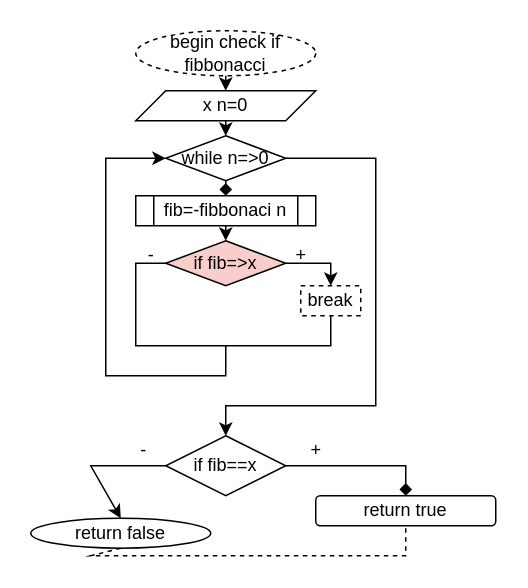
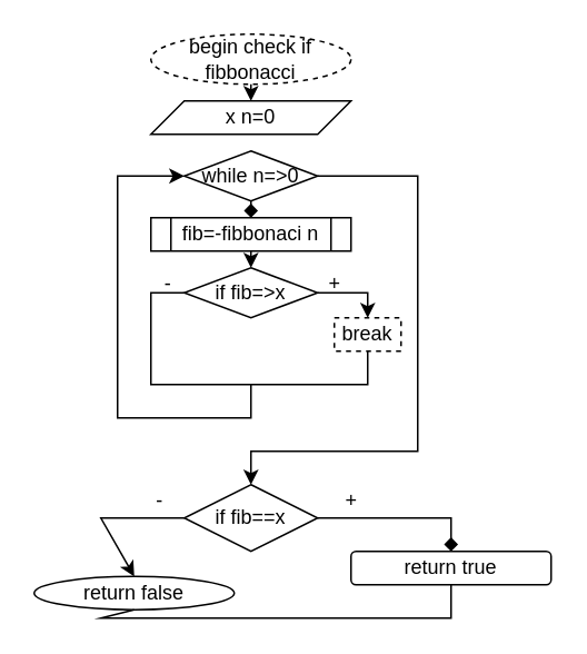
- <mxCell id="5" value="" style="endArrow=classic;html=1;rounded=0;exitX=0.5;exitY=1;exitDx=0;exitDy=0;entryX=0.5;entryY=0;entryDx=0;entryDy=0;" parent="1" source="3" target="6" edge="1"><mxGeometry width="50" height="50" relative="1" as="geometry"><mxPoint x="20" y="230" as="sourcePoint" /><mxPoint x="40" y="90" as="targetPoint" /></mxGeometry></mxCell>
- <mxCell id="10" value="if fib=&amp;gt;x" style="rhombus;whiteSpace=wrap;html=1;fillColor=#f8cecc;" parent="1" vertex="1"><mxGeometry x="110" y="160" width="80" height="30" as="geometry" /></mxCell>
+ <mxCell id="10" value="if fib=&amp;gt;x" style="rhombus;whiteSpace=wrap;html=1;" parent="1" vertex="1"><mxGeometry x="110" y="160" width="80" height="30" as="geometry" /></mxCell>
- <mxCell id="24" value="" style="endArrow=none;html=1;rounded=0;exitX=0.5;exitY=1;exitDx=0;exitDy=0;entryX=0.5;entryY=1;entryDx=0;entryDy=0;dashed=1;" parent="1" source="23" target="18" edge="1"><mxGeometry width="50" height="50" relative="1" as="geometry"><mxPoint x="100" y="460" as="sourcePoint" /><mxPoint x="150" y="410" as="targetPoint" /><Array as="points"><mxPoint x="60" y="370" /><mxPoint x="270" y="370" /></Array></mxGeometry></mxCell>
+ <mxCell id="24" value="" style="endArrow=none;html=1;rounded=0;exitX=0.5;exitY=1;exitDx=0;exitDy=0;entryX=0.5;entryY=1;entryDx=0;entryDy=0;" parent="1" source="23" target="18" edge="1"><mxGeometry width="50" height="50" relative="1" as="geometry"><mxPoint x="100" y="460" as="sourcePoint" /><mxPoint x="150" y="410" as="targetPoint" /><Array as="points"><mxPoint x="60" y="370" /><mxPoint x="270" y="370" /></Array></mxGeometry></mxCell>
